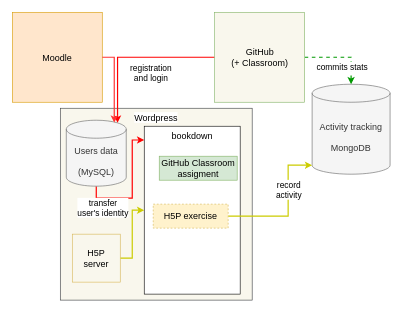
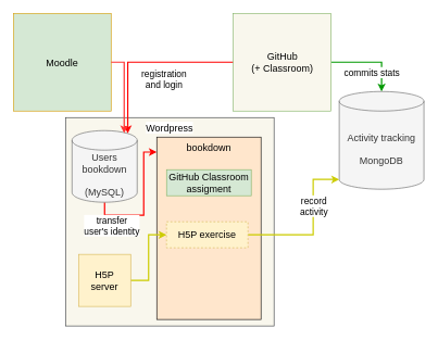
- <mxCell id="2" value="Moodle" style="whiteSpace=wrap;html=1;aspect=fixed;fillColor=#ffe6cc;strokeColor=#d79b00;fontSize=15;" parent="1" vertex="1"><mxGeometry x="20" y="20" width="150" height="150" as="geometry" /></mxCell>
+ <mxCell id="2" value="Moodle" style="whiteSpace=wrap;html=1;aspect=fixed;fillColor=#d5e8d4;strokeColor=#d79b00;fontSize=15;" parent="1" vertex="1"><mxGeometry x="20" y="20" width="150" height="150" as="geometry" /></mxCell>
- <mxCell id="9" value="commits stats" style="edgeStyle=orthogonalEdgeStyle;rounded=0;orthogonalLoop=1;jettySize=auto;html=1;exitX=1;exitY=0.5;exitDx=0;exitDy=0;entryX=0.5;entryY=0;entryDx=0;entryDy=0;entryPerimeter=0;fontSize=14;startArrow=none;startFill=0;endArrow=classic;endFill=1;strokeColor=#009900;strokeWidth=2;dashed=1;" edge="1" parent="1" source="10" target="11"><mxGeometry x="0.51" y="-15" relative="1" as="geometry"><mxPoint y="1" as="offset" /></mxGeometry></mxCell>
+ <mxCell id="9" value="commits stats" style="edgeStyle=orthogonalEdgeStyle;rounded=0;orthogonalLoop=1;jettySize=auto;html=1;exitX=1;exitY=0.5;exitDx=0;exitDy=0;entryX=0.5;entryY=0;entryDx=0;entryDy=0;entryPerimeter=0;fontSize=14;startArrow=none;startFill=0;endArrow=classic;endFill=1;strokeColor=#009900;strokeWidth=2;" edge="1" parent="1" source="10" target="11"><mxGeometry x="0.51" y="-15" relative="1" as="geometry"><mxPoint y="1" as="offset" /></mxGeometry></mxCell>
- <mxCell id="12" value="bookdown" style="rounded=0;whiteSpace=wrap;html=1;verticalAlign=top;fontSize=15;" parent="1" vertex="1"><mxGeometry x="240" y="210" width="160" height="280" as="geometry" /></mxCell>
+ <mxCell id="12" value="bookdown" style="rounded=0;whiteSpace=wrap;html=1;verticalAlign=top;fontSize=15;fillColor=#ffe6cc;" parent="1" vertex="1"><mxGeometry x="240" y="210" width="160" height="280" as="geometry" /></mxCell>
- <mxCell id="6" value="Users data&lt;br style=&quot;font-size: 15px&quot;&gt;&lt;br style=&quot;font-size: 15px&quot;&gt;(MySQL)" style="shape=cylinder3;whiteSpace=wrap;html=1;boundedLbl=1;backgroundOutline=1;size=15;fillColor=#f5f5f5;strokeColor=#666666;fontColor=#333333;fontSize=15;" parent="1" vertex="1"><mxGeometry x="110" y="200" width="100" height="110" as="geometry" /></mxCell>
+ <mxCell id="6" value="Users bookdown&lt;br style=&quot;font-size: 15px&quot;&gt;&lt;br style=&quot;font-size: 15px&quot;&gt;(MySQL)" style="shape=cylinder3;whiteSpace=wrap;html=1;boundedLbl=1;backgroundOutline=1;size=15;fillColor=#f5f5f5;strokeColor=#666666;fontColor=#333333;fontSize=15;" parent="1" vertex="1"><mxGeometry x="110" y="200" width="100" height="110" as="geometry" /></mxCell>
- <mxCell id="16" value="GitHub Classroom assigment" style="rounded=0;whiteSpace=wrap;html=1;fontSize=15;fillColor=#d5e8d4;strokeColor=#82b366;" parent="1" vertex="1"><mxGeometry x="265" y="260" width="130" height="40" as="geometry" /></mxCell>
+ <mxCell id="16" value="GitHub Classroom assigment" style="rounded=0;whiteSpace=wrap;html=1;fontSize=15;fillColor=#d5e8d4;strokeColor=#82b366;" parent="1" vertex="1"><mxGeometry x="255" y="260" width="130" height="40" as="geometry" /></mxCell>
- <mxCell id="18" style="edgeStyle=orthogonalEdgeStyle;rounded=0;orthogonalLoop=1;jettySize=auto;html=1;exitX=1;exitY=0.5;exitDx=0;exitDy=0;fontSize=14;startArrow=none;startFill=0;endArrow=classic;endFill=1;strokeWidth=2;strokeColor=#CCCC00;" parent="1" source="19" target="12" edge="1"><mxGeometry relative="1" as="geometry" /></mxCell>
+ <mxCell id="18" style="edgeStyle=orthogonalEdgeStyle;rounded=0;orthogonalLoop=1;jettySize=auto;html=1;exitX=1;exitY=0.5;exitDx=0;exitDy=0;entryX=0;entryY=0.5;entryDx=0;entryDy=0;fontSize=14;startArrow=none;startFill=0;endArrow=classic;endFill=1;strokeWidth=2;strokeColor=#CCCC00;" parent="1" source="19" target="15" edge="1"><mxGeometry relative="1" as="geometry" /></mxCell>
- <mxCell id="19" value="H5P&lt;br style=&quot;font-size: 15px;&quot;&gt;server" style="whiteSpace=wrap;html=1;aspect=fixed;fontSize=15;fillColor=#f9f7ed;strokeColor=#d6b656;" parent="1" vertex="1"><mxGeometry x="120" y="390" width="80" height="80" as="geometry" /></mxCell>
+ <mxCell id="19" value="H5P&lt;br style=&quot;font-size: 15px;&quot;&gt;server" style="whiteSpace=wrap;html=1;aspect=fixed;fontSize=15;fillColor=#fff2cc;strokeColor=#d6b656;" parent="1" vertex="1"><mxGeometry x="120" y="390" width="80" height="80" as="geometry" /></mxCell>
